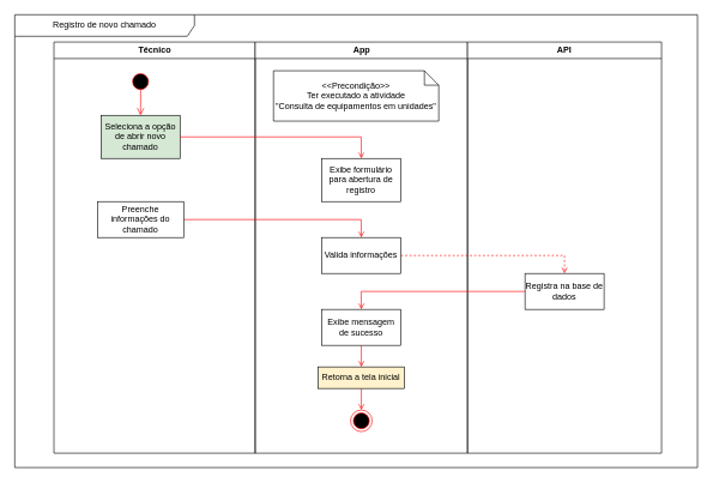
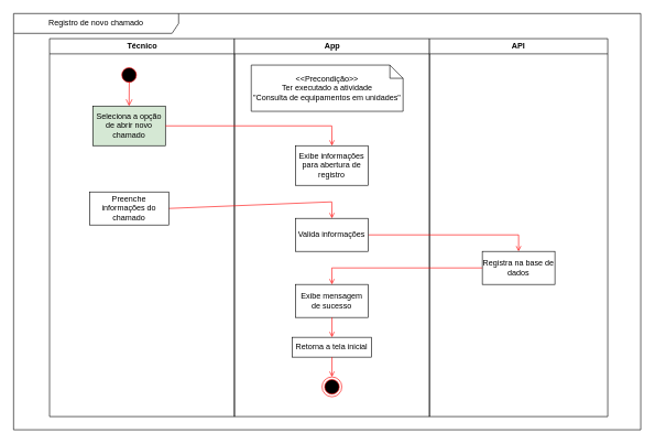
- <mxCell id="13" value="Exibe formulário para abertura de registro" style="whiteSpace=wrap;" vertex="1" parent="1"><mxGeometry x="447.25" y="220" width="110" height="60" as="geometry" /></mxCell>
+ <mxCell id="13" value="Exibe informações para abertura de registro" style="whiteSpace=wrap;" vertex="1" parent="1"><mxGeometry x="447.25" y="220" width="110" height="60" as="geometry" /></mxCell>
- <mxCell id="22" value="Preenche informações do chamado" style="whiteSpace=wrap;" vertex="1" parent="1"><mxGeometry x="135" y="280" width="120" height="50" as="geometry" /></mxCell>
+ <mxCell id="22" value="Preenche informações do chamado" style="whiteSpace=wrap;" vertex="1" parent="1"><mxGeometry x="135" y="290" width="120" height="50" as="geometry" /></mxCell>
- <mxCell id="8" value="" style="endArrow=open;strokeColor=#FF0000;endFill=1;rounded=0;exitX=1;exitY=0.5;exitDx=0;exitDy=0;entryX=0.5;entryY=0;entryDx=0;entryDy=0;dashed=1;" edge="1" parent="1" source="15" target="16"><mxGeometry relative="1" as="geometry"><mxPoint x="816" y="490" as="sourcePoint" /><mxPoint x="540" y="530" as="targetPoint" /><Array as="points"><mxPoint x="785" y="355" /></Array></mxGeometry></mxCell>
+ <mxCell id="8" value="" style="endArrow=open;strokeColor=#FF0000;endFill=1;rounded=0;exitX=1;exitY=0.5;exitDx=0;exitDy=0;entryX=0.5;entryY=0;entryDx=0;entryDy=0;" edge="1" parent="1" source="15" target="16"><mxGeometry relative="1" as="geometry"><mxPoint x="816" y="490" as="sourcePoint" /><mxPoint x="540" y="530" as="targetPoint" /><Array as="points"><mxPoint x="785" y="355" /></Array></mxGeometry></mxCell>
- <mxCell id="19" value="Retorna a tela inicial" style="whiteSpace=wrap;fillColor=#fff2cc;" vertex="1" parent="1"><mxGeometry x="442.25" y="510" width="120" height="30" as="geometry" /></mxCell>
+ <mxCell id="19" value="Retorna a tela inicial" style="whiteSpace=wrap;" vertex="1" parent="1"><mxGeometry x="442.25" y="510" width="120" height="30" as="geometry" /></mxCell>
